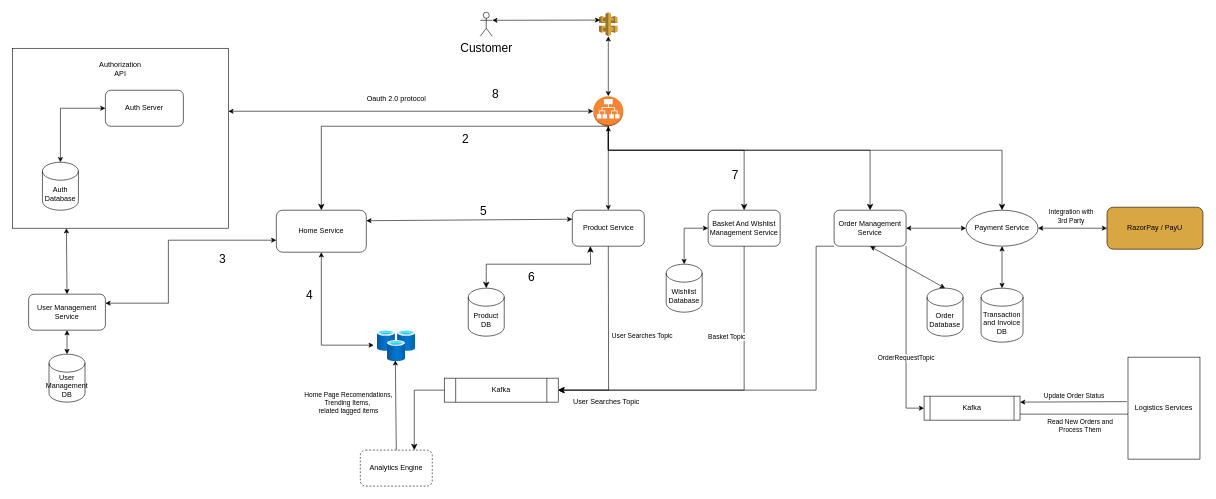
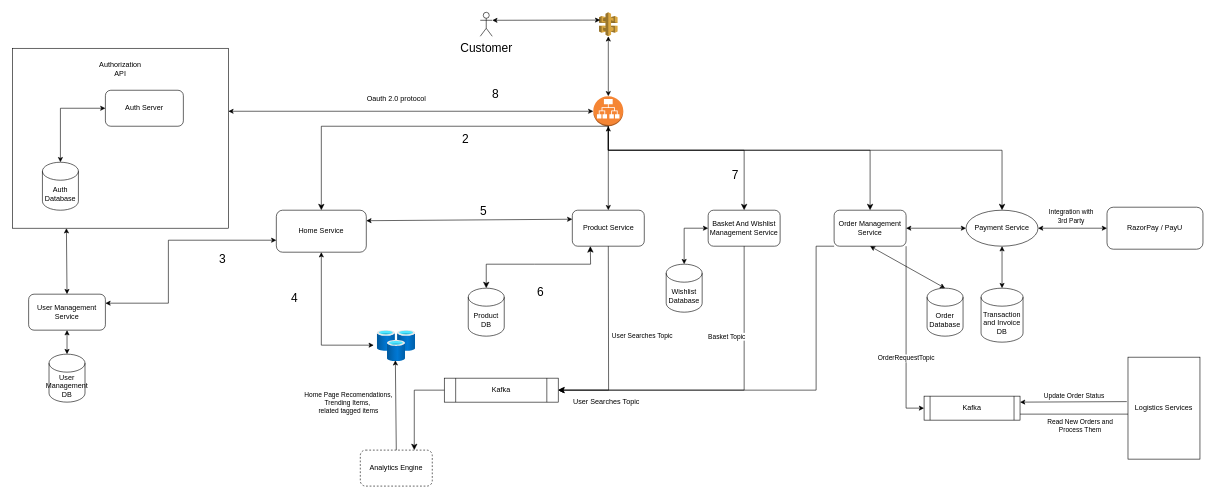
- <mxCell id="31" value="RazorPay / PayU" style="rounded=1;whiteSpace=wrap;html=1;fillColor=#d9a741;" vertex="1" parent="1"><mxGeometry x="1845" y="345" width="160" height="70" as="geometry" /></mxCell>
+ <mxCell id="31" value="RazorPay / PayU" style="rounded=1;whiteSpace=wrap;html=1;" vertex="1" parent="1"><mxGeometry x="1845" y="345" width="160" height="70" as="geometry" /></mxCell>
- <mxCell id="61" value="6" style="text;html=1;align=center;verticalAlign=middle;resizable=0;points=[];autosize=1;strokeColor=none;fillColor=none;strokeWidth=1;fontSize=20;" vertex="1" parent="1"><mxGeometry x="870" y="440" width="30" height="40" as="geometry" /></mxCell>
+ <mxCell id="61" value="6" style="text;html=1;align=center;verticalAlign=middle;resizable=0;points=[];autosize=1;strokeColor=none;fillColor=none;strokeWidth=1;fontSize=20;" vertex="1" parent="1"><mxGeometry x="885" y="465" width="30" height="40" as="geometry" /></mxCell>
- <mxCell id="59" value="4" style="text;html=1;align=center;verticalAlign=middle;resizable=0;points=[];autosize=1;strokeColor=none;fillColor=none;strokeWidth=1;fontSize=20;" vertex="1" parent="1"><mxGeometry x="500" y="470" width="30" height="40" as="geometry" /></mxCell>
+ <mxCell id="59" value="4" style="text;html=1;align=center;verticalAlign=middle;resizable=0;points=[];autosize=1;strokeColor=none;fillColor=none;strokeWidth=1;fontSize=20;" vertex="1" parent="1"><mxGeometry x="475" y="475" width="30" height="40" as="geometry" /></mxCell>
